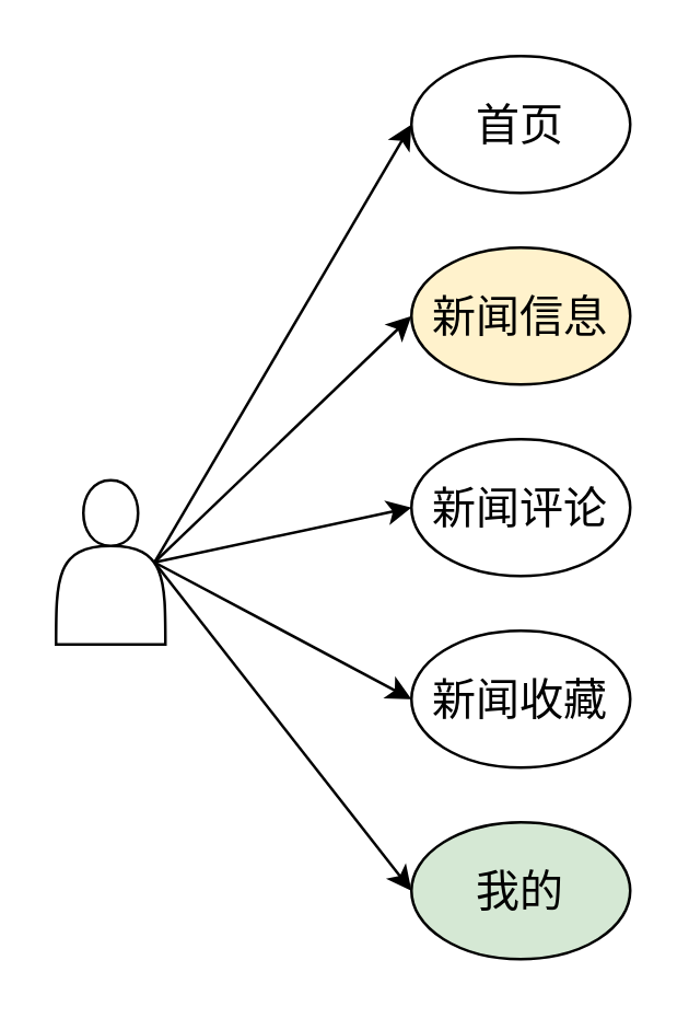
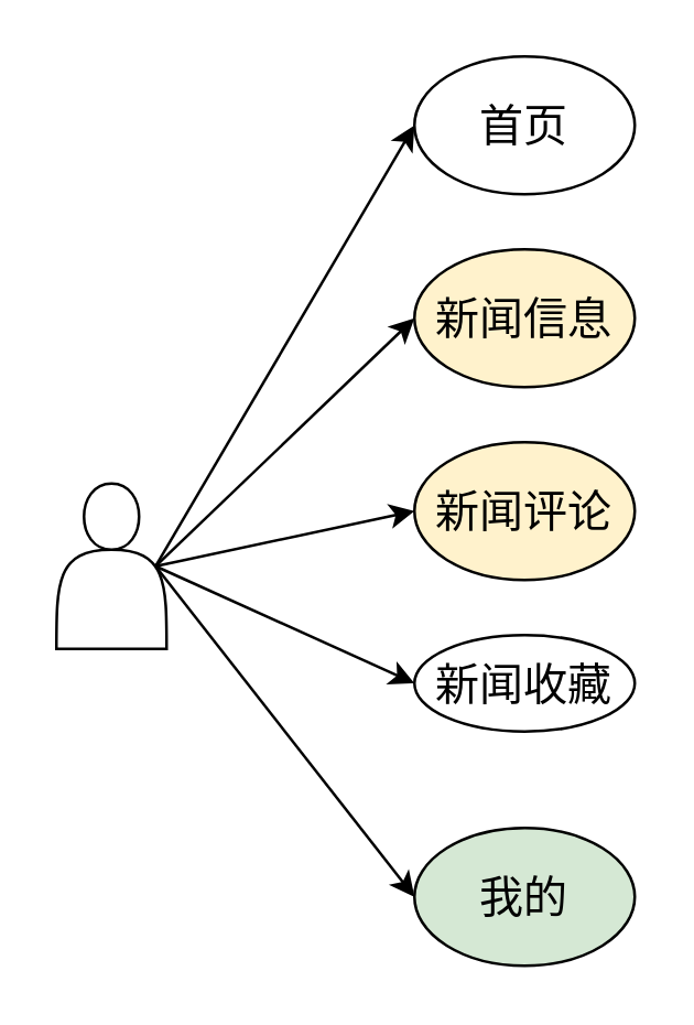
- <mxCell id="10" value="新闻评论" style="ellipse;whiteSpace=wrap;html=1;fontSize=16;fontFamily=Times New Roman;" vertex="1" parent="1"><mxGeometry x="150" y="160" width="80" height="50" as="geometry" /></mxCell>
+ <mxCell id="10" value="新闻评论" style="ellipse;whiteSpace=wrap;html=1;fontSize=16;fontFamily=Times New Roman;fillColor=#fff2cc;" vertex="1" parent="1"><mxGeometry x="150" y="160" width="80" height="50" as="geometry" /></mxCell>
- <mxCell id="11" value="新闻收藏" style="ellipse;whiteSpace=wrap;html=1;fontSize=16;fontFamily=Times New Roman;" vertex="1" parent="1"><mxGeometry x="150" y="230" width="80" height="50" as="geometry" /></mxCell>
+ <mxCell id="11" value="新闻收藏" style="ellipse;whiteSpace=wrap;html=1;fontSize=16;fontFamily=Times New Roman;" vertex="1" parent="1"><mxGeometry x="150" y="230" width="80" height="35" as="geometry" /></mxCell>
